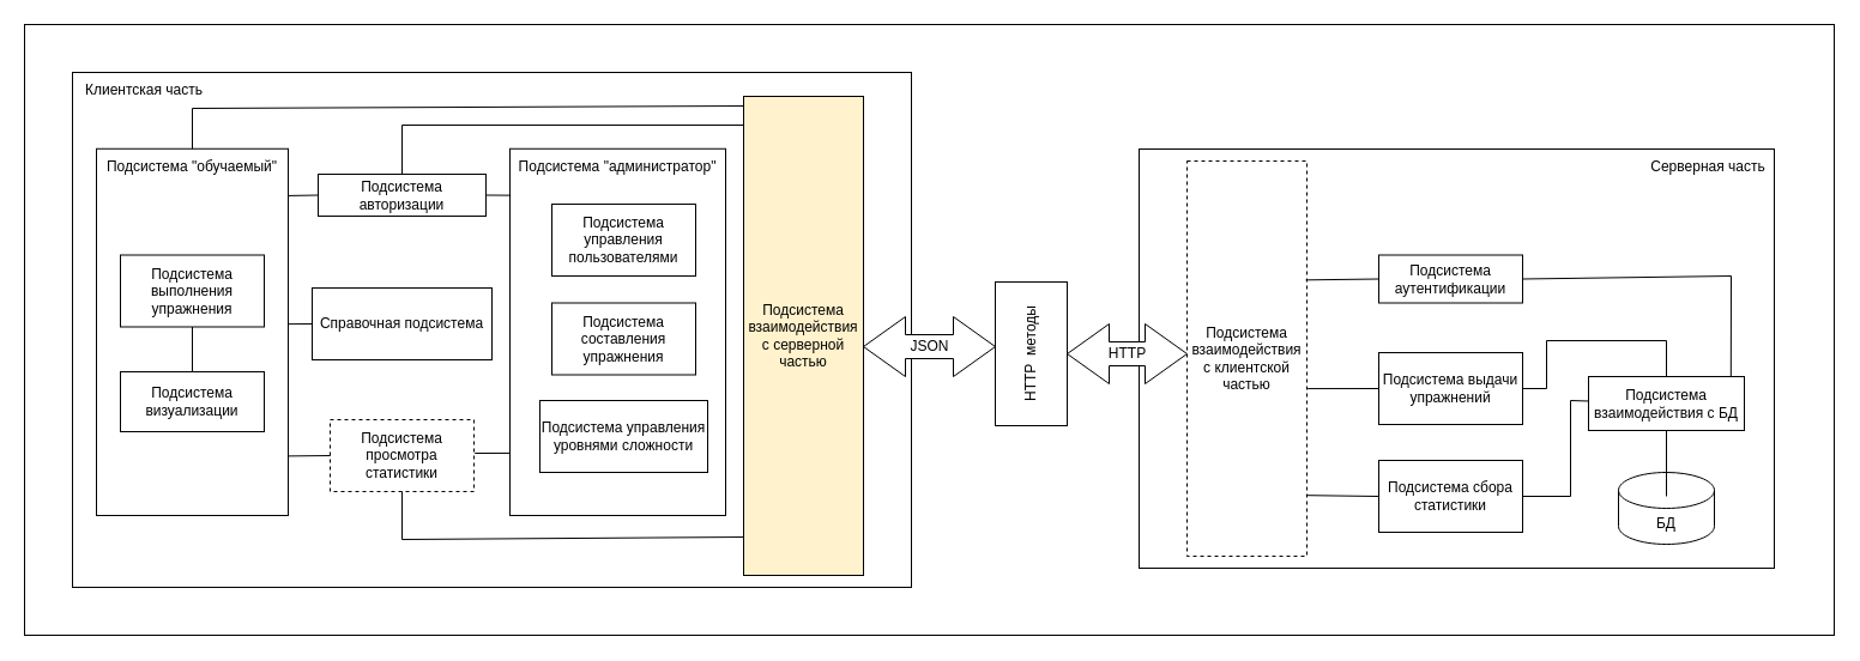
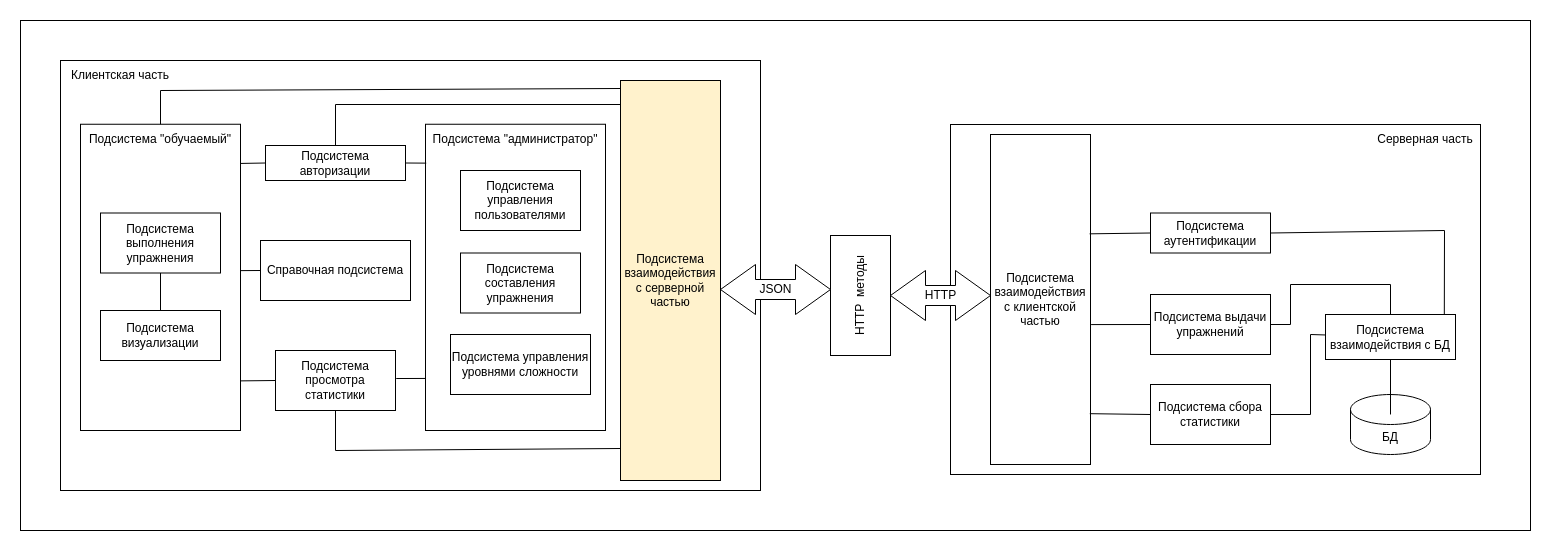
- <mxCell id="13" value="Подсистема взаимодействия с клиентской частью" style="rounded=0;whiteSpace=wrap;html=1;dashed=1;" parent="1" vertex="1"><mxGeometry x="990" y="134" width="100" height="330" as="geometry" /></mxCell>
+ <mxCell id="13" value="Подсистема взаимодействия с клиентской частью" style="rounded=0;whiteSpace=wrap;html=1;" parent="1" vertex="1"><mxGeometry x="990" y="134" width="100" height="330" as="geometry" /></mxCell>
- <mxCell id="24" value="Подсистема просмотра статистики" style="rounded=0;whiteSpace=wrap;html=1;dashed=1;" parent="1" vertex="1"><mxGeometry x="275" y="350" width="120" height="60" as="geometry" /></mxCell>
+ <mxCell id="24" value="Подсистема просмотра статистики" style="rounded=0;whiteSpace=wrap;html=1;" parent="1" vertex="1"><mxGeometry x="275" y="350" width="120" height="60" as="geometry" /></mxCell>
